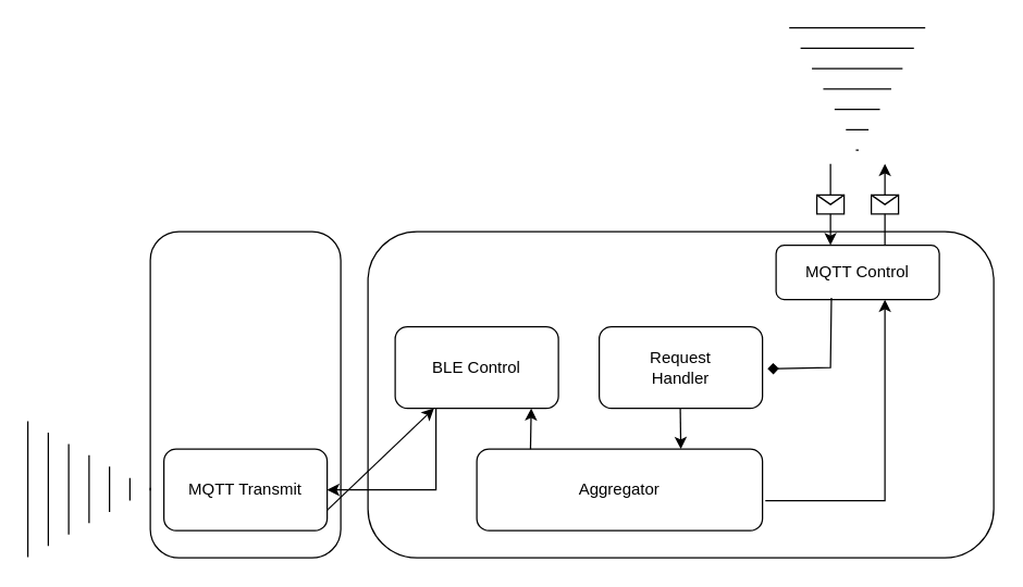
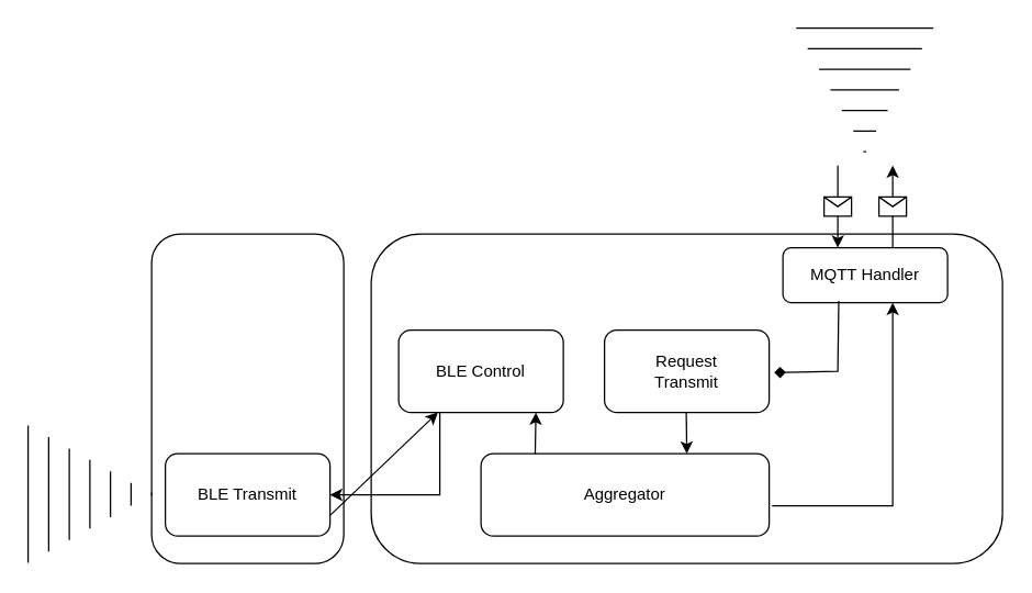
- <mxCell id="4" value="MQTT Control" style="rounded=1;whiteSpace=wrap;html=1;fontSize=12;glass=0;strokeWidth=1;shadow=0;fillColor=none;" parent="1" vertex="1"><mxGeometry x="570" y="180" width="120" height="40" as="geometry" /></mxCell>
+ <mxCell id="4" value="MQTT Handler" style="rounded=1;whiteSpace=wrap;html=1;fontSize=12;glass=0;strokeWidth=1;shadow=0;fillColor=none;" parent="1" vertex="1"><mxGeometry x="570" y="180" width="120" height="40" as="geometry" /></mxCell>
- <mxCell id="12" value="Request&lt;br&gt;Handler" style="rounded=1;whiteSpace=wrap;html=1;fillColor=none;" parent="1" vertex="1"><mxGeometry x="440" y="240" width="120" height="60" as="geometry" /></mxCell>
+ <mxCell id="12" value="Request&lt;br&gt;Transmit" style="rounded=1;whiteSpace=wrap;html=1;fillColor=none;" parent="1" vertex="1"><mxGeometry x="440" y="240" width="120" height="60" as="geometry" /></mxCell>
- <mxCell id="16" value="MQTT Transmit" style="rounded=1;whiteSpace=wrap;html=1;fillColor=none;" parent="1" vertex="1"><mxGeometry x="120" y="330" width="120" height="60" as="geometry" /></mxCell>
+ <mxCell id="16" value="BLE Transmit" style="rounded=1;whiteSpace=wrap;html=1;fillColor=none;" parent="1" vertex="1"><mxGeometry x="120" y="330" width="120" height="60" as="geometry" /></mxCell>
